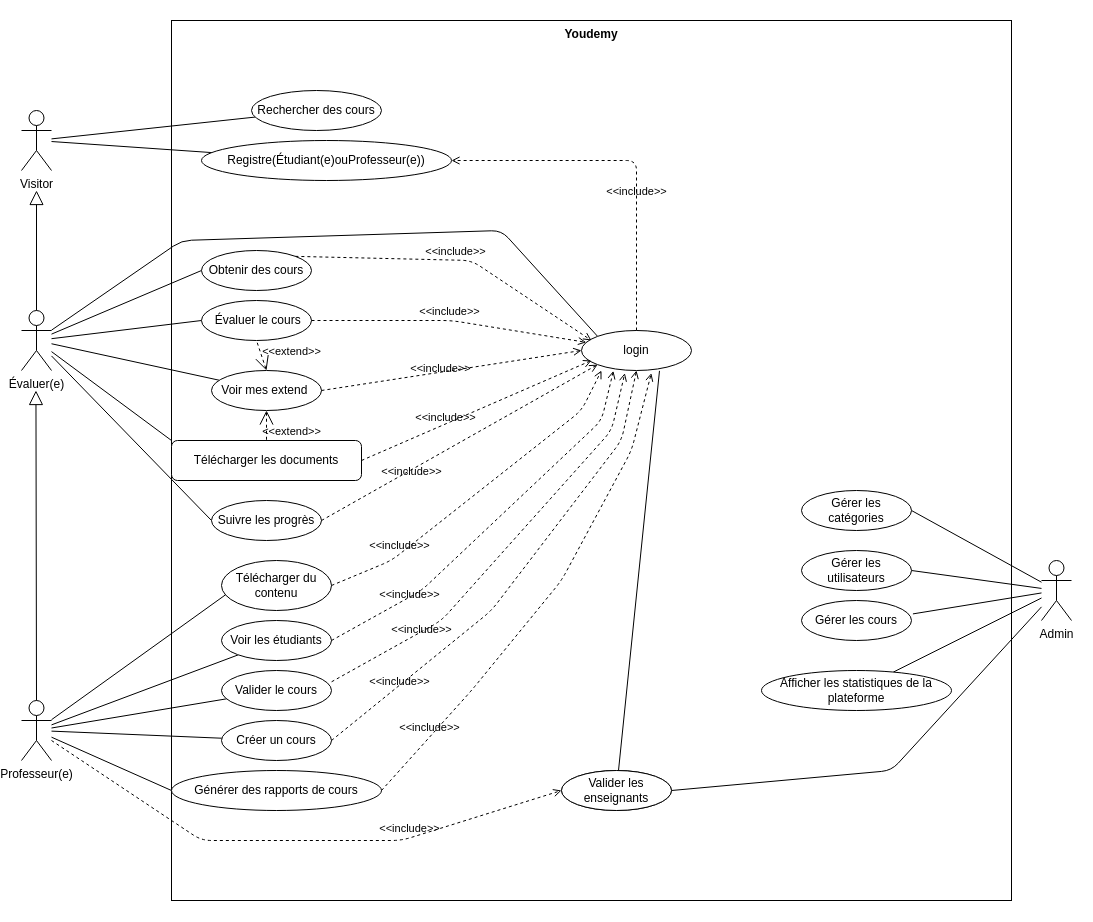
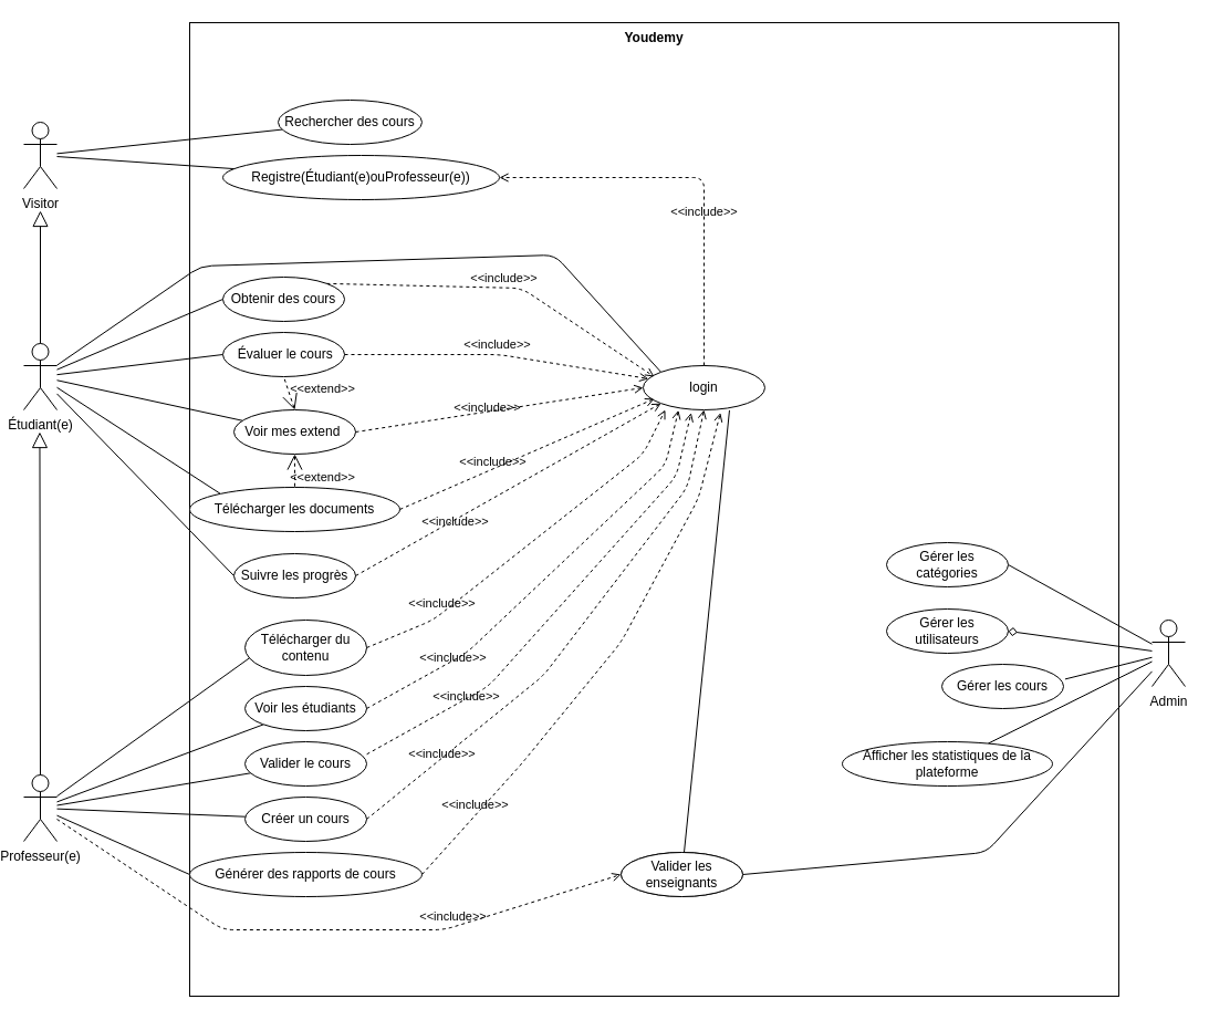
- <mxCell id="19" value="Évaluer(e)" style="shape=umlActor;html=1;verticalLabelPosition=bottom;verticalAlign=top;align=center;" parent="1" vertex="1"><mxGeometry x="20" y="310" width="30" height="60" as="geometry" /></mxCell>
+ <mxCell id="19" value="Étudiant(e)" style="shape=umlActor;html=1;verticalLabelPosition=bottom;verticalAlign=top;align=center;" parent="1" vertex="1"><mxGeometry x="20" y="310" width="30" height="60" as="geometry" /></mxCell>
- <mxCell id="37" value="Télécharger les documents" style="whiteSpace=wrap;html=1;rounded=1;" parent="1" vertex="1"><mxGeometry x="170" y="440" width="190" height="40" as="geometry" /></mxCell>
+ <mxCell id="37" value="Télécharger les documents" style="ellipse;whiteSpace=wrap;html=1;" parent="1" vertex="1"><mxGeometry x="170" y="440" width="190" height="40" as="geometry" /></mxCell>
- <mxCell id="23" style="edgeStyle=none;html=1;entryX=1;entryY=0.5;entryDx=0;entryDy=0;endArrow=none;endFill=0;" parent="1" source="25" target="54" edge="1"><mxGeometry relative="1" as="geometry" /></mxCell>
+ <mxCell id="23" style="edgeStyle=none;html=1;entryX=1;entryY=0.5;entryDx=0;entryDy=0;endArrow=diamond;endFill=0;" parent="1" source="25" target="54" edge="1"><mxGeometry relative="1" as="geometry" /></mxCell>
- <mxCell id="55" value="Gérer les cours" style="ellipse;whiteSpace=wrap;html=1;" parent="1" vertex="1"><mxGeometry x="800" y="600" width="110" height="40" as="geometry" /></mxCell>
+ <mxCell id="55" value="Gérer les cours" style="ellipse;whiteSpace=wrap;html=1;" parent="1" vertex="1"><mxGeometry x="850" y="600" width="110" height="40" as="geometry" /></mxCell>
